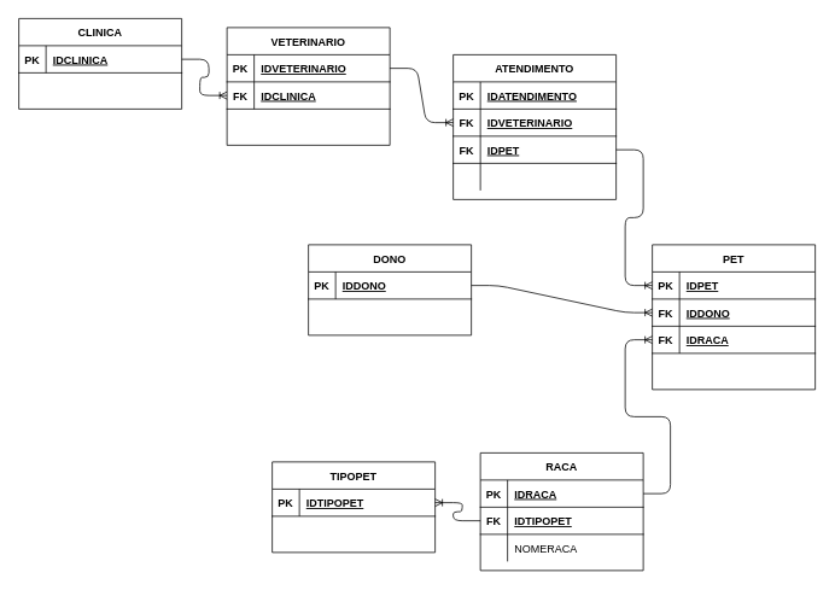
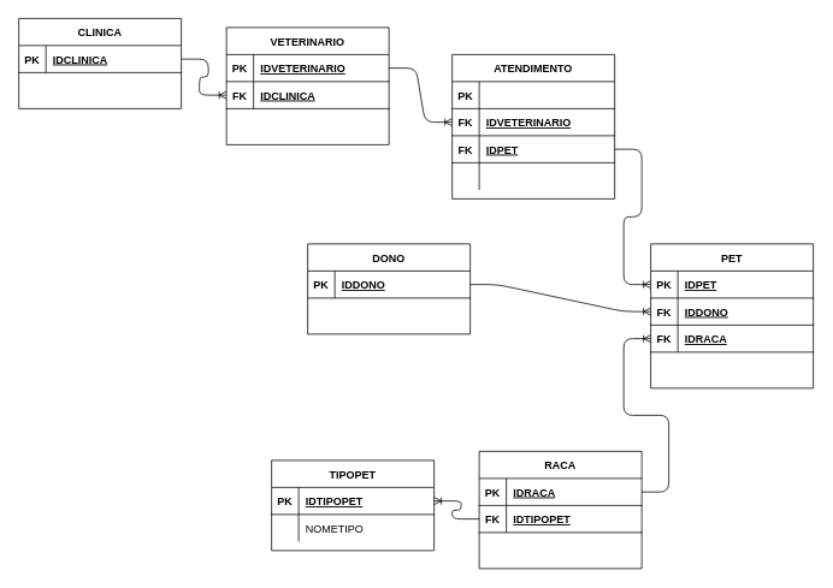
- <mxCell id="20" value="IDATENDIMENTO" style="shape=partialRectangle;connectable=0;fillColor=none;top=0;left=0;bottom=0;right=0;align=left;spacingLeft=6;fontStyle=5;overflow=hidden;" vertex="1" parent="18"><mxGeometry x="30" width="150" height="30" as="geometry" /></mxCell>
+ <mxCell id="64" value="NOMETIPO" style="shape=partialRectangle;connectable=0;fillColor=none;top=0;left=0;bottom=0;right=0;align=left;spacingLeft=6;overflow=hidden;" vertex="1" parent="62"><mxGeometry x="30" width="150" height="30" as="geometry" /></mxCell>
- <mxCell id="39" value="NOMERACA" style="shape=partialRectangle;connectable=0;fillColor=none;top=0;left=0;bottom=0;right=0;align=left;spacingLeft=6;overflow=hidden;" vertex="1" parent="37"><mxGeometry x="30" width="150" height="30" as="geometry" /></mxCell>
